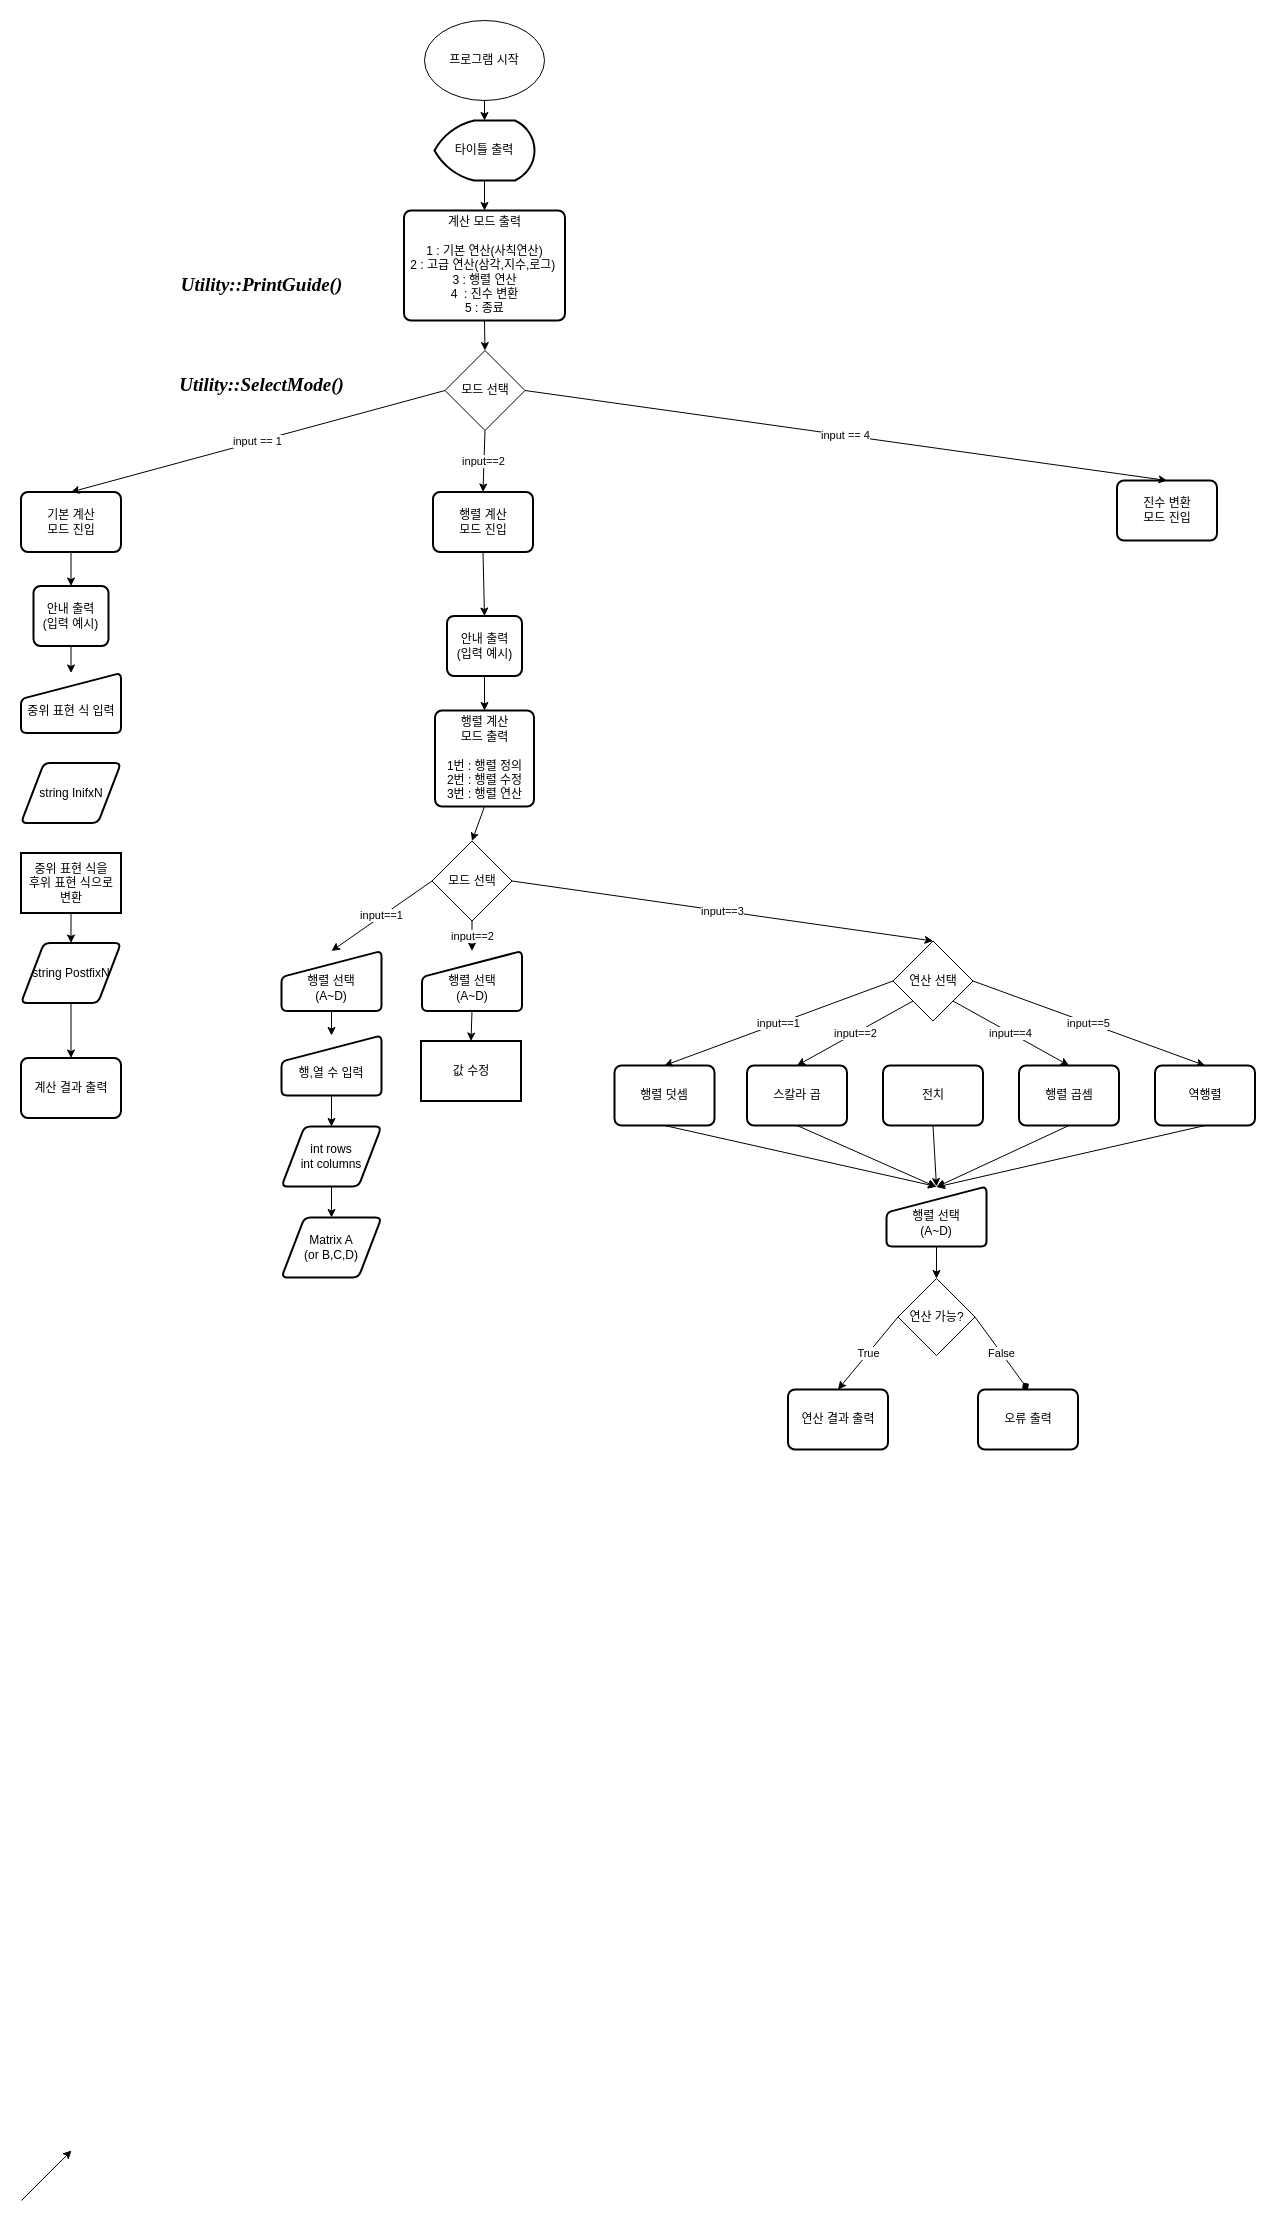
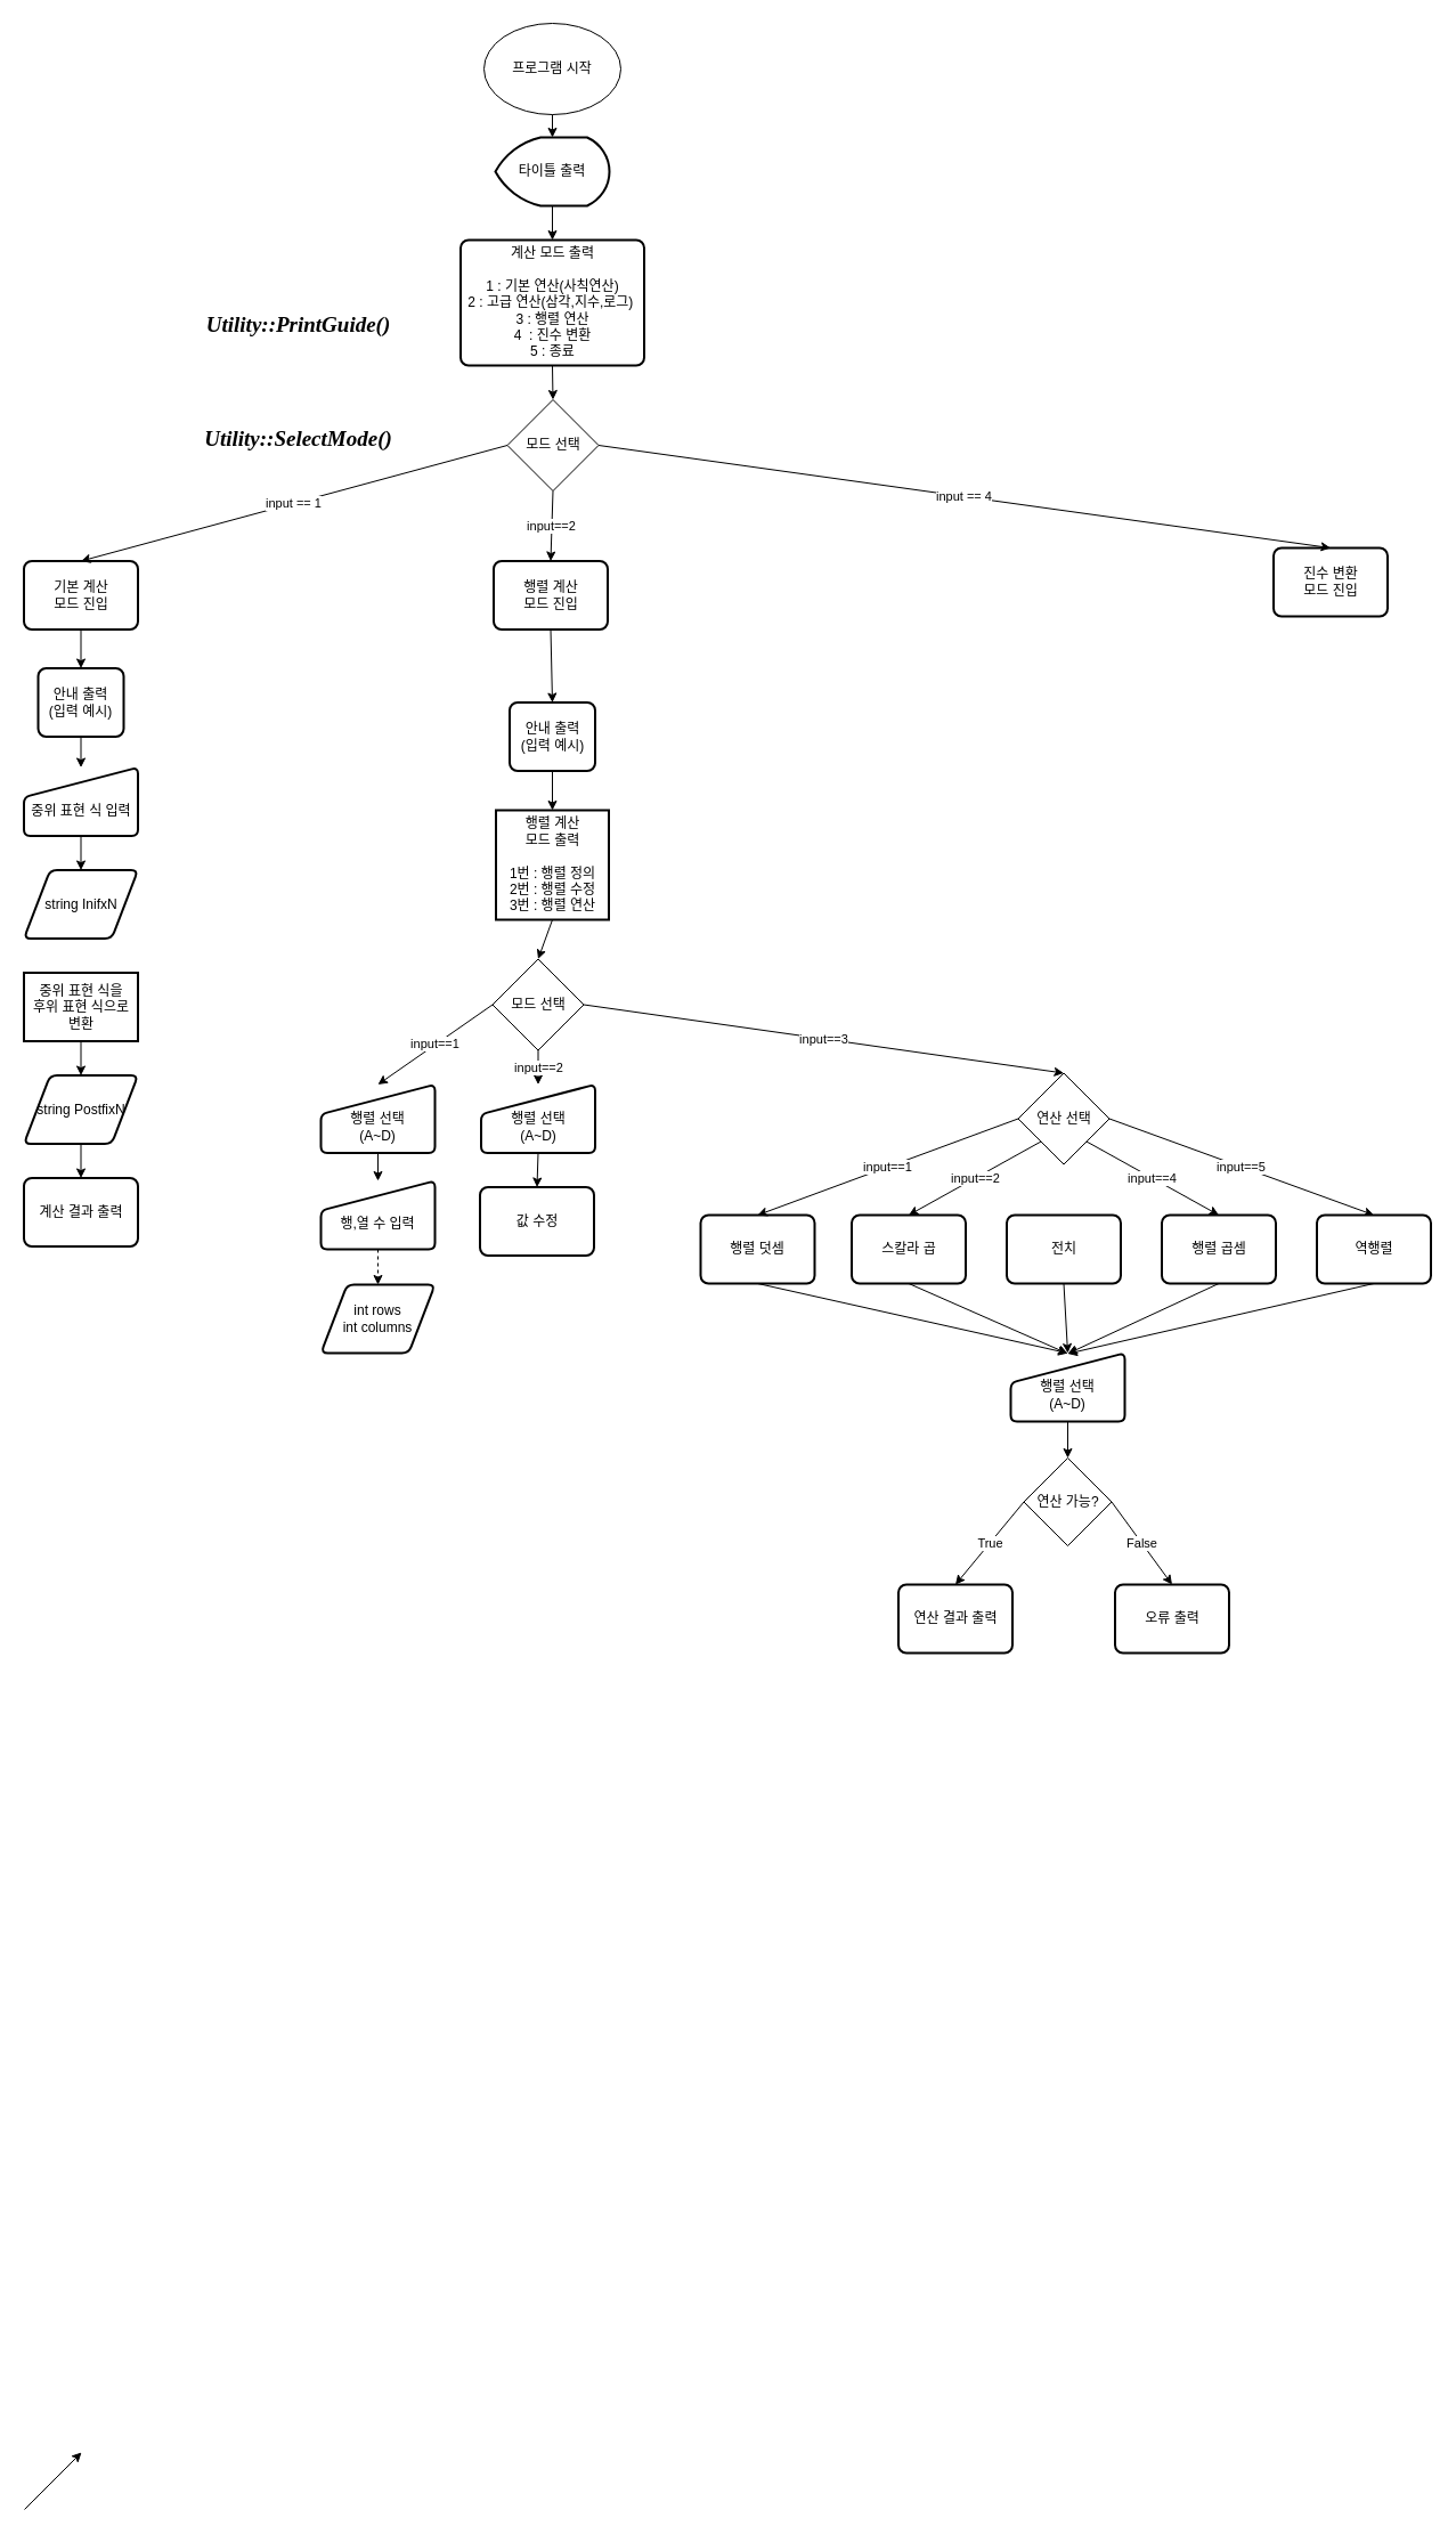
+ <mxCell id="16" value="" style="endArrow=classic;html=1;exitX=0.5;exitY=1;exitDx=0;exitDy=0;entryX=0.5;entryY=0;entryDx=0;entryDy=0;" parent="1" source="15" target="17" edge="1"><mxGeometry width="50" height="50" relative="1" as="geometry"><mxPoint x="20.5" y="802.5" as="sourcePoint" /><mxPoint x="144.5" y="772.5" as="targetPoint" /></mxGeometry></mxCell>
- <mxCell id="31" value="행렬 계산&lt;br&gt;모드 출력&lt;br&gt;&lt;br&gt;1번 : 행렬 정의&lt;br&gt;2번 : 행렬 수정&lt;br&gt;3번 : 행렬 연산" style="rounded=1;whiteSpace=wrap;html=1;absoluteArcSize=1;arcSize=14;strokeWidth=2;" parent="1" vertex="1"><mxGeometry x="434.5" y="710" width="99" height="96" as="geometry" /></mxCell>
+ <mxCell id="31" value="행렬 계산&lt;br&gt;모드 출력&lt;br&gt;&lt;br&gt;1번 : 행렬 정의&lt;br&gt;2번 : 행렬 수정&lt;br&gt;3번 : 행렬 연산" style="whiteSpace=wrap;html=1;absoluteArcSize=1;arcSize=14;strokeWidth=2;rounded=0;" parent="1" vertex="1"><mxGeometry x="434.5" y="710" width="99" height="96" as="geometry" /></mxCell>
- <mxCell id="42" value="값 수정" style="whiteSpace=wrap;html=1;absoluteArcSize=1;arcSize=14;strokeWidth=2;rounded=0;" parent="1" vertex="1"><mxGeometry x="420.5" y="1040.5" width="100" height="60" as="geometry" /></mxCell>
+ <mxCell id="42" value="값 수정" style="rounded=1;whiteSpace=wrap;html=1;absoluteArcSize=1;arcSize=14;strokeWidth=2;" parent="1" vertex="1"><mxGeometry x="420.5" y="1040.5" width="100" height="60" as="geometry" /></mxCell>
- <mxCell id="21" value="계산 결과 출력" style="rounded=1;whiteSpace=wrap;html=1;absoluteArcSize=1;arcSize=14;strokeWidth=2;" parent="1" vertex="1"><mxGeometry x="20.5" y="1057.5" width="100" height="60" as="geometry" /></mxCell>
+ <mxCell id="21" value="계산 결과 출력" style="rounded=1;whiteSpace=wrap;html=1;absoluteArcSize=1;arcSize=14;strokeWidth=2;" parent="1" vertex="1"><mxGeometry x="20.5" y="1032.5" width="100" height="60" as="geometry" /></mxCell>
- <mxCell id="28" value="" style="endArrow=classic;html=1;exitX=0.5;exitY=1;exitDx=0;exitDy=0;entryX=0.5;entryY=0;entryDx=0;entryDy=0;" parent="1" source="26" target="27" edge="1"><mxGeometry width="50" height="50" relative="1" as="geometry"><mxPoint x="-62" y="1411.5" as="sourcePoint" /><mxPoint x="-12" y="1361.5" as="targetPoint" /></mxGeometry></mxCell>
+ <mxCell id="28" value="" style="endArrow=classic;html=1;exitX=0.5;exitY=1;exitDx=0;exitDy=0;entryX=0.5;entryY=0;entryDx=0;entryDy=0;dashed=1;" parent="1" source="26" target="27" edge="1"><mxGeometry width="50" height="50" relative="1" as="geometry"><mxPoint x="-62" y="1411.5" as="sourcePoint" /><mxPoint x="-12" y="1361.5" as="targetPoint" /></mxGeometry></mxCell>
- <mxCell id="43" value="" style="endArrow=classic;html=1;exitX=0.5;exitY=1;exitDx=0;exitDy=0;entryX=0.5;entryY=0;entryDx=0;entryDy=0;" parent="1" source="27" target="48" edge="1"><mxGeometry width="50" height="50" relative="1" as="geometry"><mxPoint x="-56.5" y="1516" as="sourcePoint" /><mxPoint x="-6.5" y="1466" as="targetPoint" /></mxGeometry></mxCell>
- <mxCell id="48" value="Matrix A&lt;br&gt;(or B,C,D)" style="shape=parallelogram;html=1;strokeWidth=2;perimeter=parallelogramPerimeter;whiteSpace=wrap;rounded=1;arcSize=12;size=0.23;" parent="1" vertex="1"><mxGeometry x="281" y="1217" width="100" height="60" as="geometry" /></mxCell>
- <mxCell id="60" value="False" style="endArrow=diamond;html=1;exitX=1;exitY=0.5;exitDx=0;exitDy=0;entryX=0.5;entryY=0;entryDx=0;entryDy=0;" parent="1" source="58" target="61" edge="1"><mxGeometry width="50" height="50" relative="1" as="geometry"><mxPoint x="1023.5" y="1649" as="sourcePoint" /><mxPoint x="1073.5" y="1599" as="targetPoint" /></mxGeometry></mxCell>
+ <mxCell id="60" value="False" style="endArrow=classic;html=1;exitX=1;exitY=0.5;exitDx=0;exitDy=0;entryX=0.5;entryY=0;entryDx=0;entryDy=0;" parent="1" source="58" target="61" edge="1"><mxGeometry width="50" height="50" relative="1" as="geometry"><mxPoint x="1023.5" y="1649" as="sourcePoint" /><mxPoint x="1073.5" y="1599" as="targetPoint" /></mxGeometry></mxCell>
